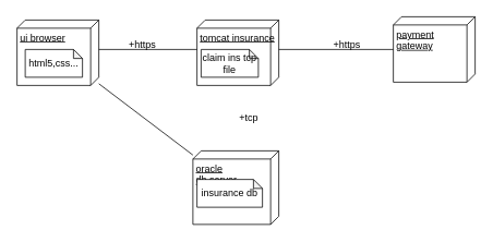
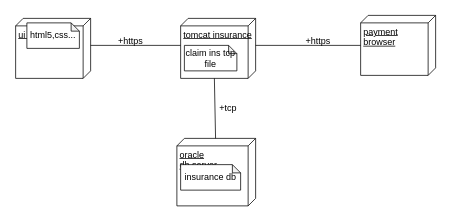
- <mxCell id="4" value="payment&lt;br&gt;gateway" style="verticalAlign=top;align=left;spacingTop=8;spacingLeft=2;spacingRight=12;shape=cube;size=10;direction=south;fontStyle=4;html=1;" vertex="1" parent="1"><mxGeometry x="480" y="20" width="100" height="80" as="geometry" /></mxCell>
+ <mxCell id="4" value="payment&lt;br&gt;browser" style="verticalAlign=top;align=left;spacingTop=8;spacingLeft=2;spacingRight=12;shape=cube;size=10;direction=south;fontStyle=4;html=1;" vertex="1" parent="1"><mxGeometry x="480" y="20" width="100" height="80" as="geometry" /></mxCell>
- <mxCell id="12" value="html5,css..." style="shape=note;whiteSpace=wrap;html=1;backgroundOutline=1;darkOpacity=0.05;size=11;" vertex="1" parent="1"><mxGeometry x="30" y="60" width="70" height="34" as="geometry" /></mxCell>
+ <mxCell id="12" value="html5,css..." style="shape=note;whiteSpace=wrap;html=1;backgroundOutline=1;darkOpacity=0.05;size=11;" vertex="1" parent="1"><mxGeometry x="35" y="30" width="70" height="34" as="geometry" /></mxCell>
- <mxCell id="8" value="" style="endArrow=none;html=1;" edge="1" parent="1" source="5" target="2"><mxGeometry width="50" height="50" relative="1" as="geometry"><mxPoint x="20" y="334" as="sourcePoint" /><mxPoint x="70" y="284" as="targetPoint" /></mxGeometry></mxCell>
+ <mxCell id="8" value="" style="endArrow=none;html=1;entryX=0;entryY=0;entryDx=80;entryDy=55;entryPerimeter=0;" edge="1" parent="1" source="5" target="3"><mxGeometry width="50" height="50" relative="1" as="geometry"><mxPoint x="20" y="334" as="sourcePoint" /><mxPoint x="70" y="284" as="targetPoint" /></mxGeometry></mxCell>
